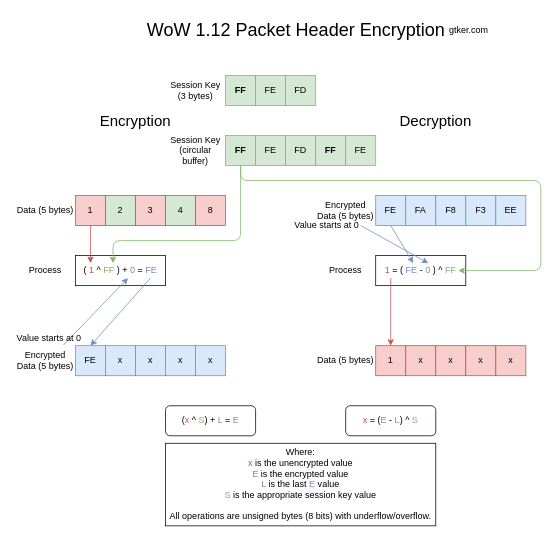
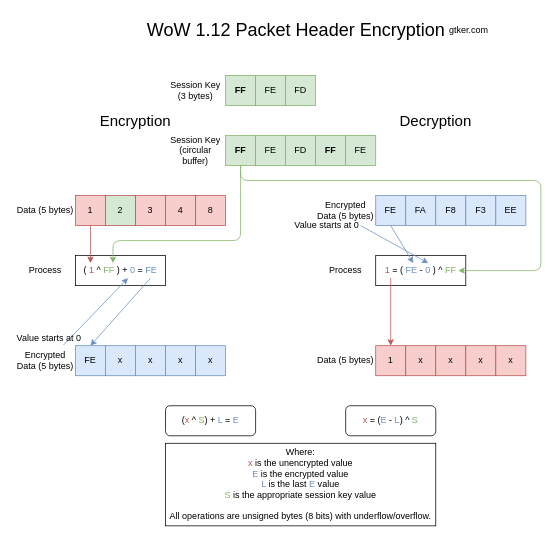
- <mxCell id="15" value="4" style="rounded=0;whiteSpace=wrap;html=1;fillColor=#d5e8d4;strokeColor=#b85450;" parent="10" vertex="1"><mxGeometry x="200" width="40" height="40" as="geometry" /></mxCell>
+ <mxCell id="15" value="4" style="rounded=0;whiteSpace=wrap;html=1;fillColor=#f8cecc;strokeColor=#b85450;" parent="10" vertex="1"><mxGeometry x="200" width="40" height="40" as="geometry" /></mxCell>
